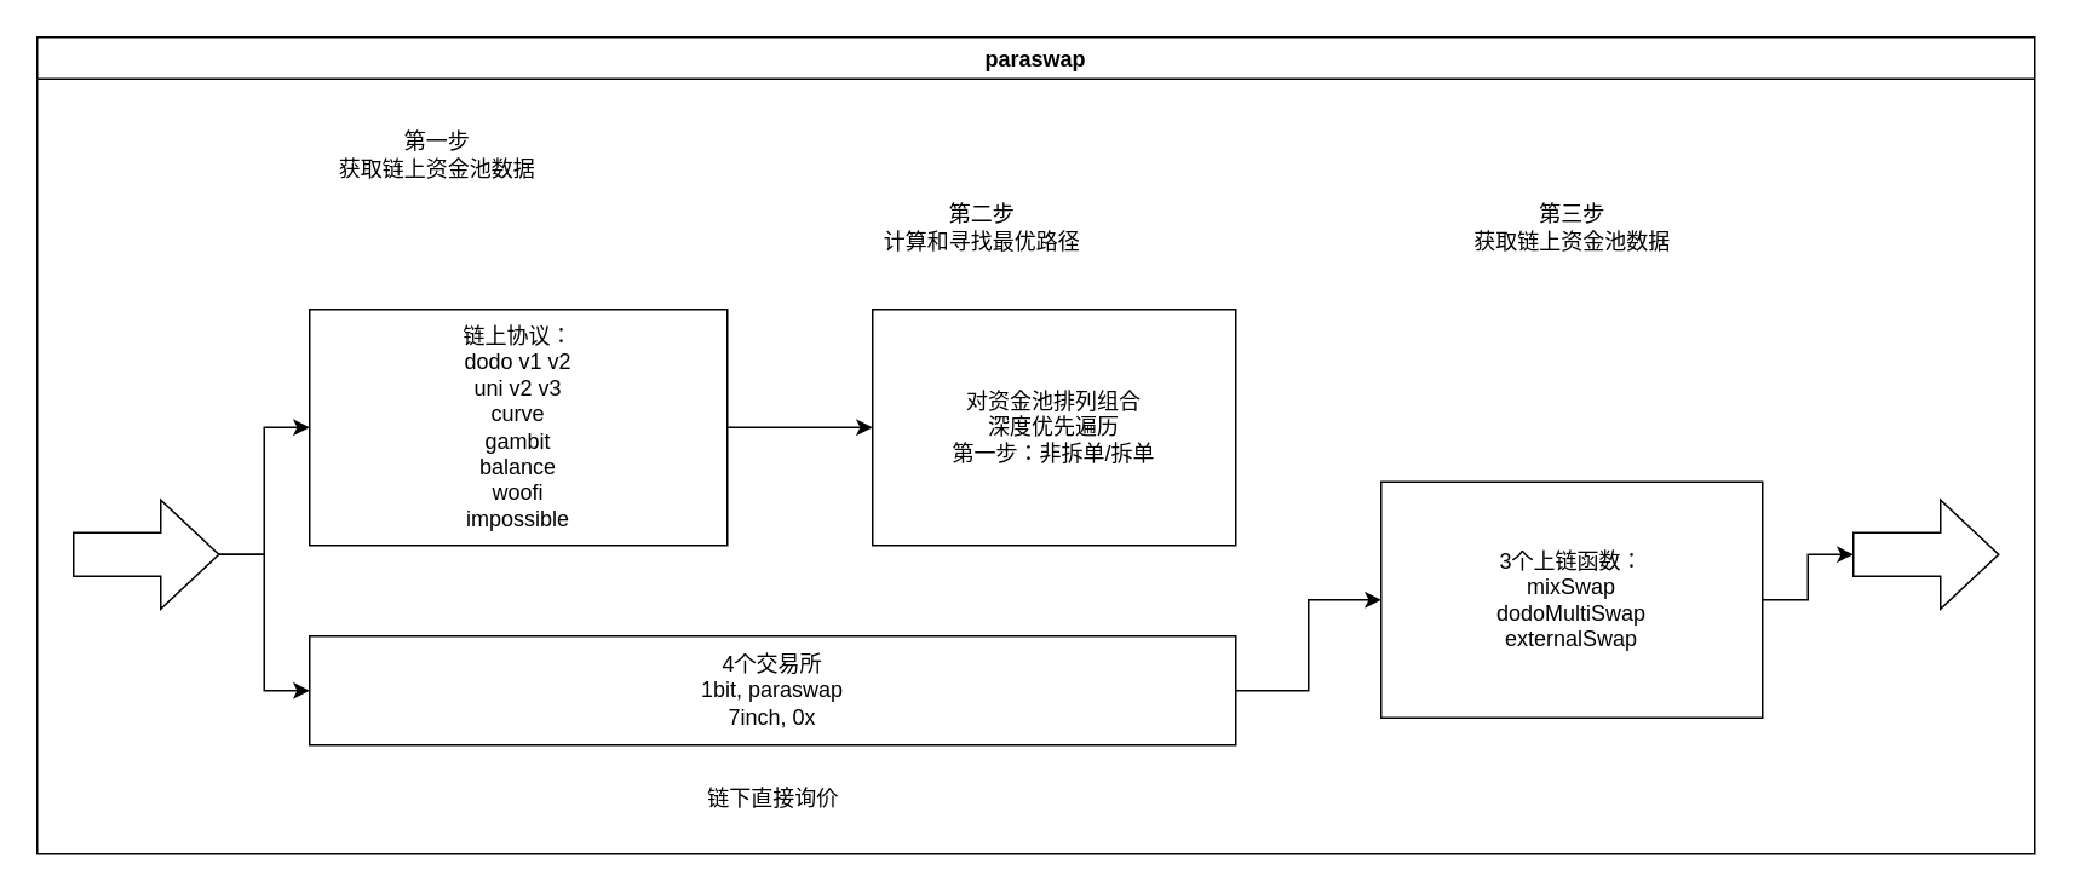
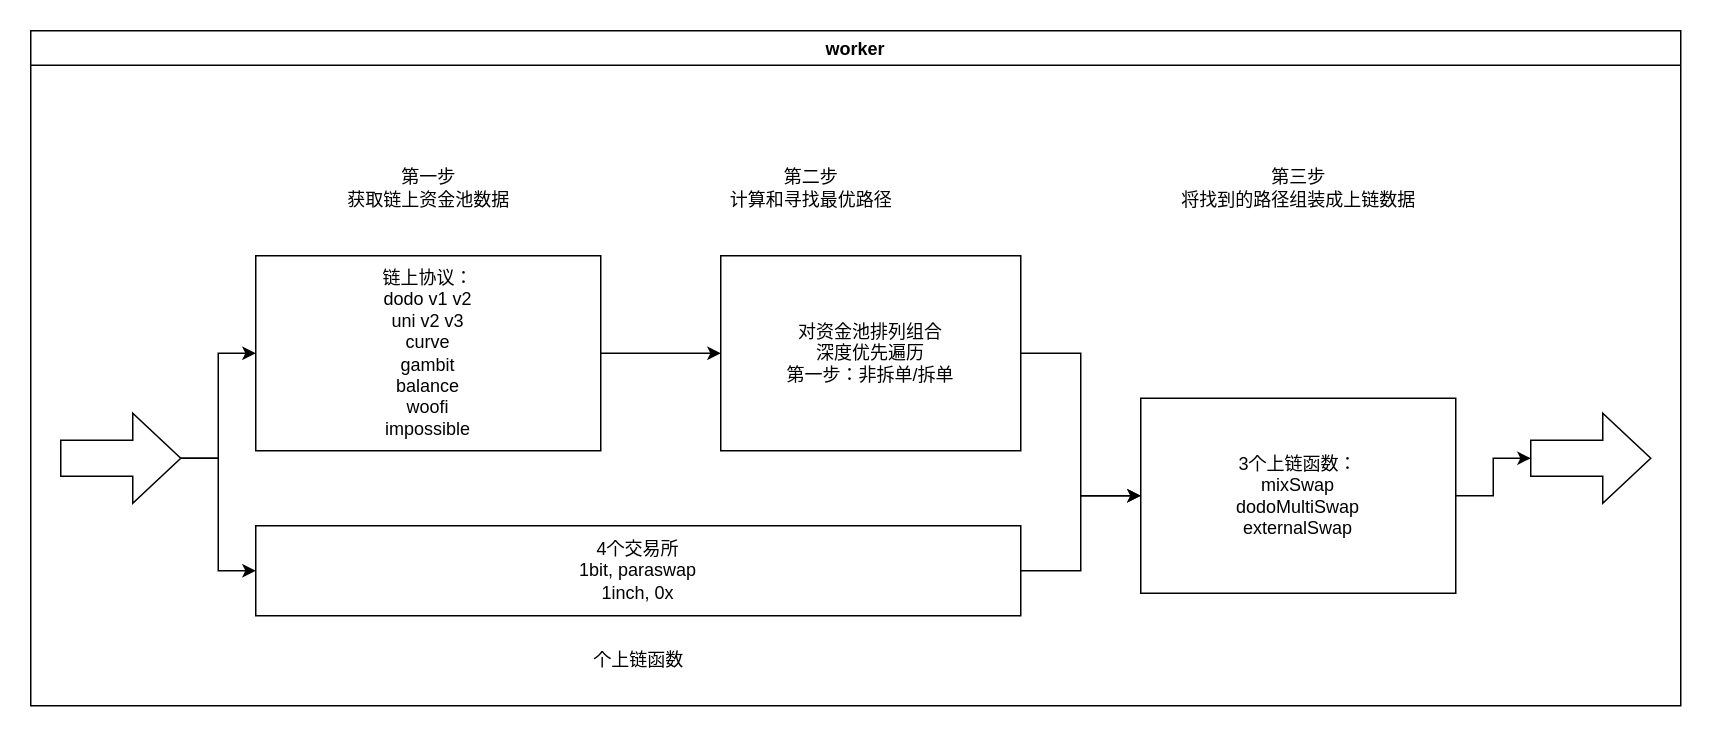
- <mxCell id="14" value="paraswap" style="swimlane;" vertex="1" parent="1"><mxGeometry x="20" y="20" width="1100" height="450" as="geometry"><mxRectangle x="80" y="80" width="70" height="23" as="alternateBounds" /></mxGeometry></mxCell>
+ <mxCell id="14" value="worker" style="swimlane;" vertex="1" parent="1"><mxGeometry x="20" y="20" width="1100" height="450" as="geometry"><mxRectangle x="80" y="80" width="70" height="23" as="alternateBounds" /></mxGeometry></mxCell>
- <mxCell id="4" value="第一步&lt;br&gt;获取链上资金池数据" style="text;html=1;align=center;verticalAlign=middle;resizable=0;points=[];autosize=1;strokeColor=none;fillColor=none;" vertex="1" parent="1"><mxGeometry x="180" y="70" width="120" height="30" as="geometry" /></mxCell>
+ <mxCell id="4" value="第一步&lt;br&gt;获取链上资金池数据" style="text;html=1;align=center;verticalAlign=middle;resizable=0;points=[];autosize=1;strokeColor=none;fillColor=none;" vertex="1" parent="1"><mxGeometry x="225" y="110" width="120" height="30" as="geometry" /></mxCell>
- <mxCell id="10" value="第三步&lt;br&gt;获取链上资金池数据" style="text;html=1;align=center;verticalAlign=middle;resizable=0;points=[];autosize=1;strokeColor=none;fillColor=none;" vertex="1" parent="1"><mxGeometry x="780" y="110" width="170" height="30" as="geometry" /></mxCell>
+ <mxCell id="10" value="第三步&lt;br&gt;将找到的路径组装成上链数据" style="text;html=1;align=center;verticalAlign=middle;resizable=0;points=[];autosize=1;strokeColor=none;fillColor=none;" vertex="1" parent="1"><mxGeometry x="780" y="110" width="170" height="30" as="geometry" /></mxCell>
+ <mxCell id="5" value="" style="edgeStyle=orthogonalEdgeStyle;rounded=0;orthogonalLoop=1;jettySize=auto;html=1;" edge="1" parent="1" source="6" target="9"><mxGeometry relative="1" as="geometry" /></mxCell>
- <mxCell id="12" value="4个交易所&lt;br&gt;1bit, paraswap&lt;br&gt;7inch, 0x" style="rounded=0;whiteSpace=wrap;html=1;" vertex="1" parent="1"><mxGeometry x="170" y="350" width="510" height="60" as="geometry" /></mxCell>
+ <mxCell id="12" value="4个交易所&lt;br&gt;1bit, paraswap&lt;br&gt;1inch, 0x" style="rounded=0;whiteSpace=wrap;html=1;" vertex="1" parent="1"><mxGeometry x="170" y="350" width="510" height="60" as="geometry" /></mxCell>
- <mxCell id="13" value="链下直接询价" style="text;html=1;align=center;verticalAlign=middle;resizable=0;points=[];autosize=1;strokeColor=none;fillColor=none;" vertex="1" parent="1"><mxGeometry x="380" y="430" width="90" height="20" as="geometry" /></mxCell>
+ <mxCell id="13" value="个上链函数" style="text;html=1;align=center;verticalAlign=middle;resizable=0;points=[];autosize=1;strokeColor=none;fillColor=none;" vertex="1" parent="1"><mxGeometry x="380" y="430" width="90" height="20" as="geometry" /></mxCell>
